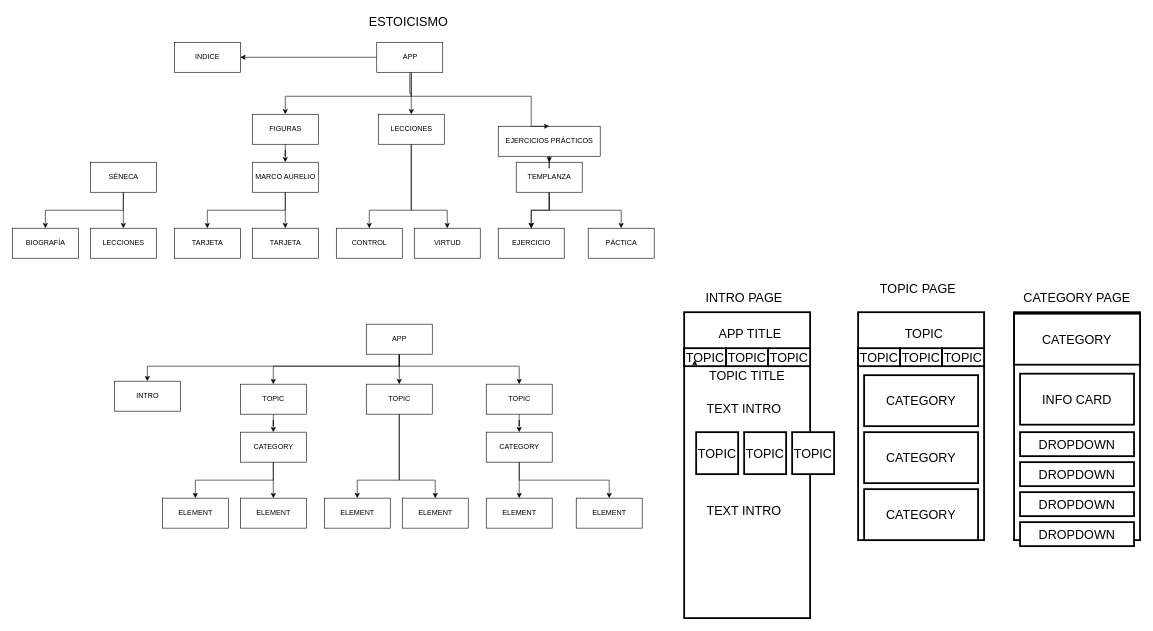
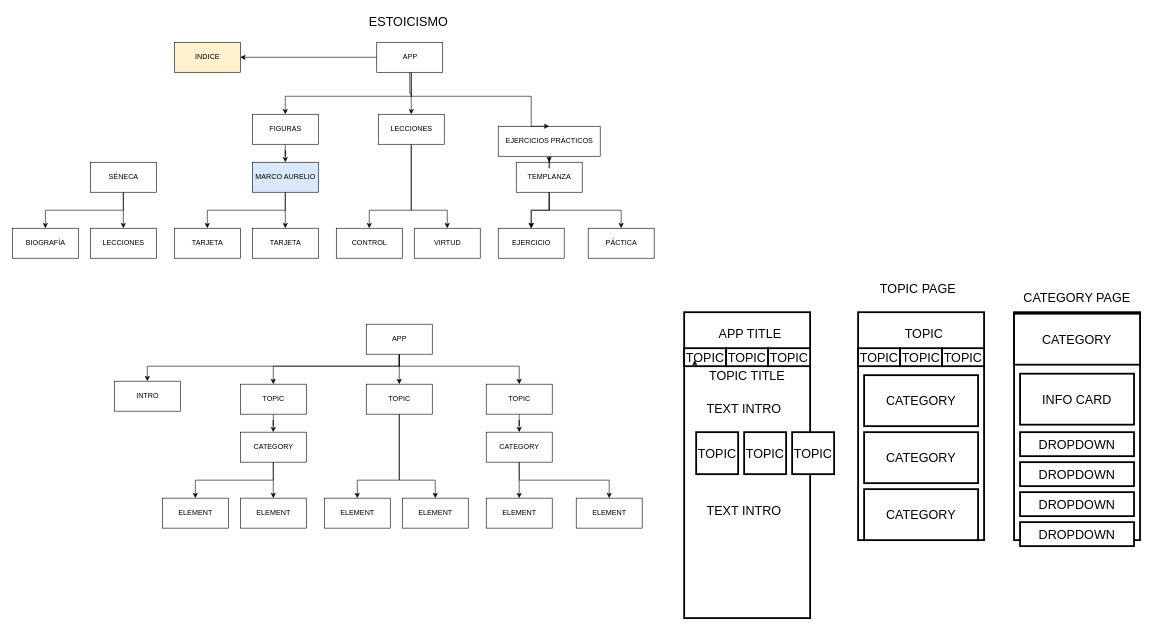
- <mxCell id="52" value="INDICE" style="html=1;" vertex="1" parent="1"><mxGeometry x="290" y="70" width="110" height="50" as="geometry" /></mxCell>
+ <mxCell id="52" value="INDICE" style="html=1;fillColor=#fff2cc;" vertex="1" parent="1"><mxGeometry x="290" y="70" width="110" height="50" as="geometry" /></mxCell>
- <mxCell id="29" value="MARCO AURELIO" style="html=1;" vertex="1" parent="1"><mxGeometry x="420" y="270" width="110" height="50" as="geometry" /></mxCell>
+ <mxCell id="29" value="MARCO AURELIO" style="html=1;fillColor=#dae8fc;" vertex="1" parent="1"><mxGeometry x="420" y="270" width="110" height="50" as="geometry" /></mxCell>
- <mxCell id="63" value="INTRO PAGE" style="text;html=1;strokeColor=none;fillColor=none;align=center;verticalAlign=middle;whiteSpace=wrap;rounded=0;sketch=0;strokeWidth=3;fontSize=21;" vertex="1" parent="1"><mxGeometry x="1160" y="480" width="160" height="30" as="geometry" /></mxCell>
